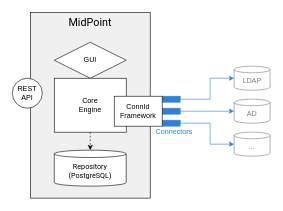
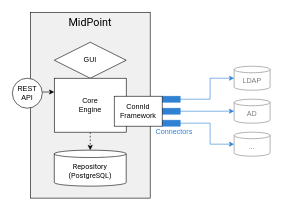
+ <mxCell id="7" style="edgeStyle=elbowEdgeStyle;rounded=0;orthogonalLoop=1;jettySize=auto;html=1;entryX=0;entryY=0.25;entryDx=0;entryDy=0;elbow=vertical;" edge="1" parent="1" source="8" target="5"><mxGeometry relative="1" as="geometry" /></mxCell>
